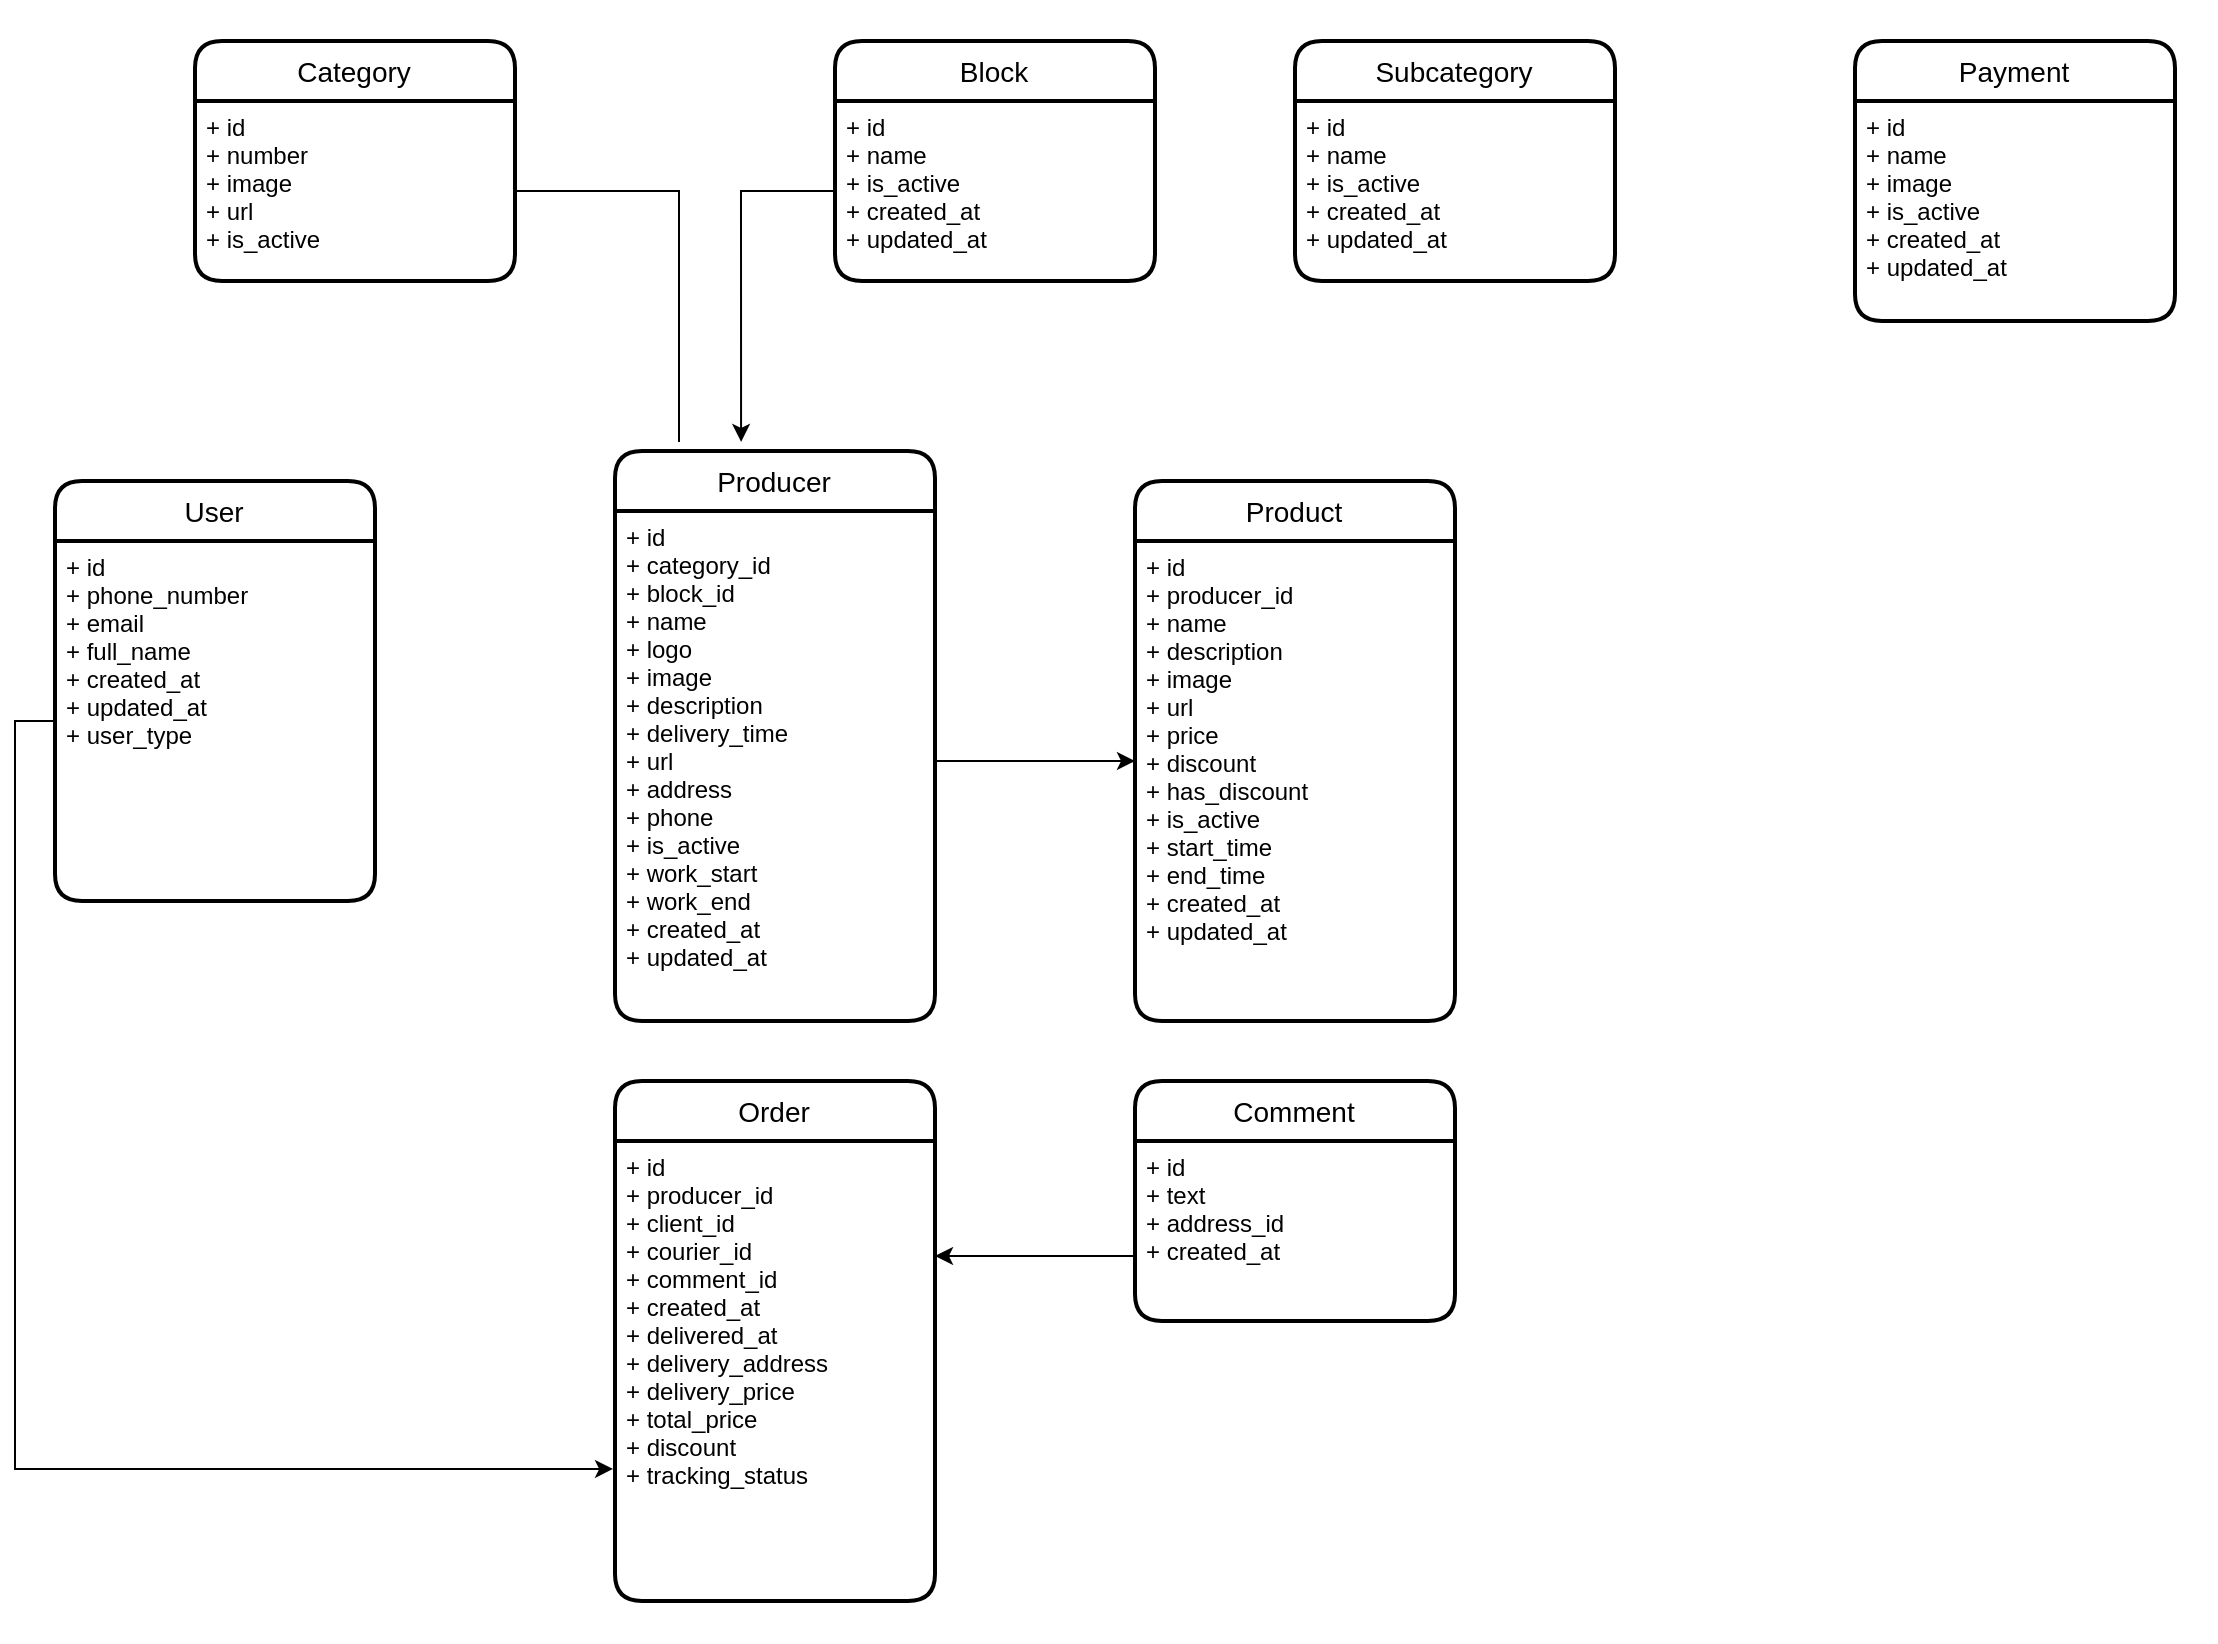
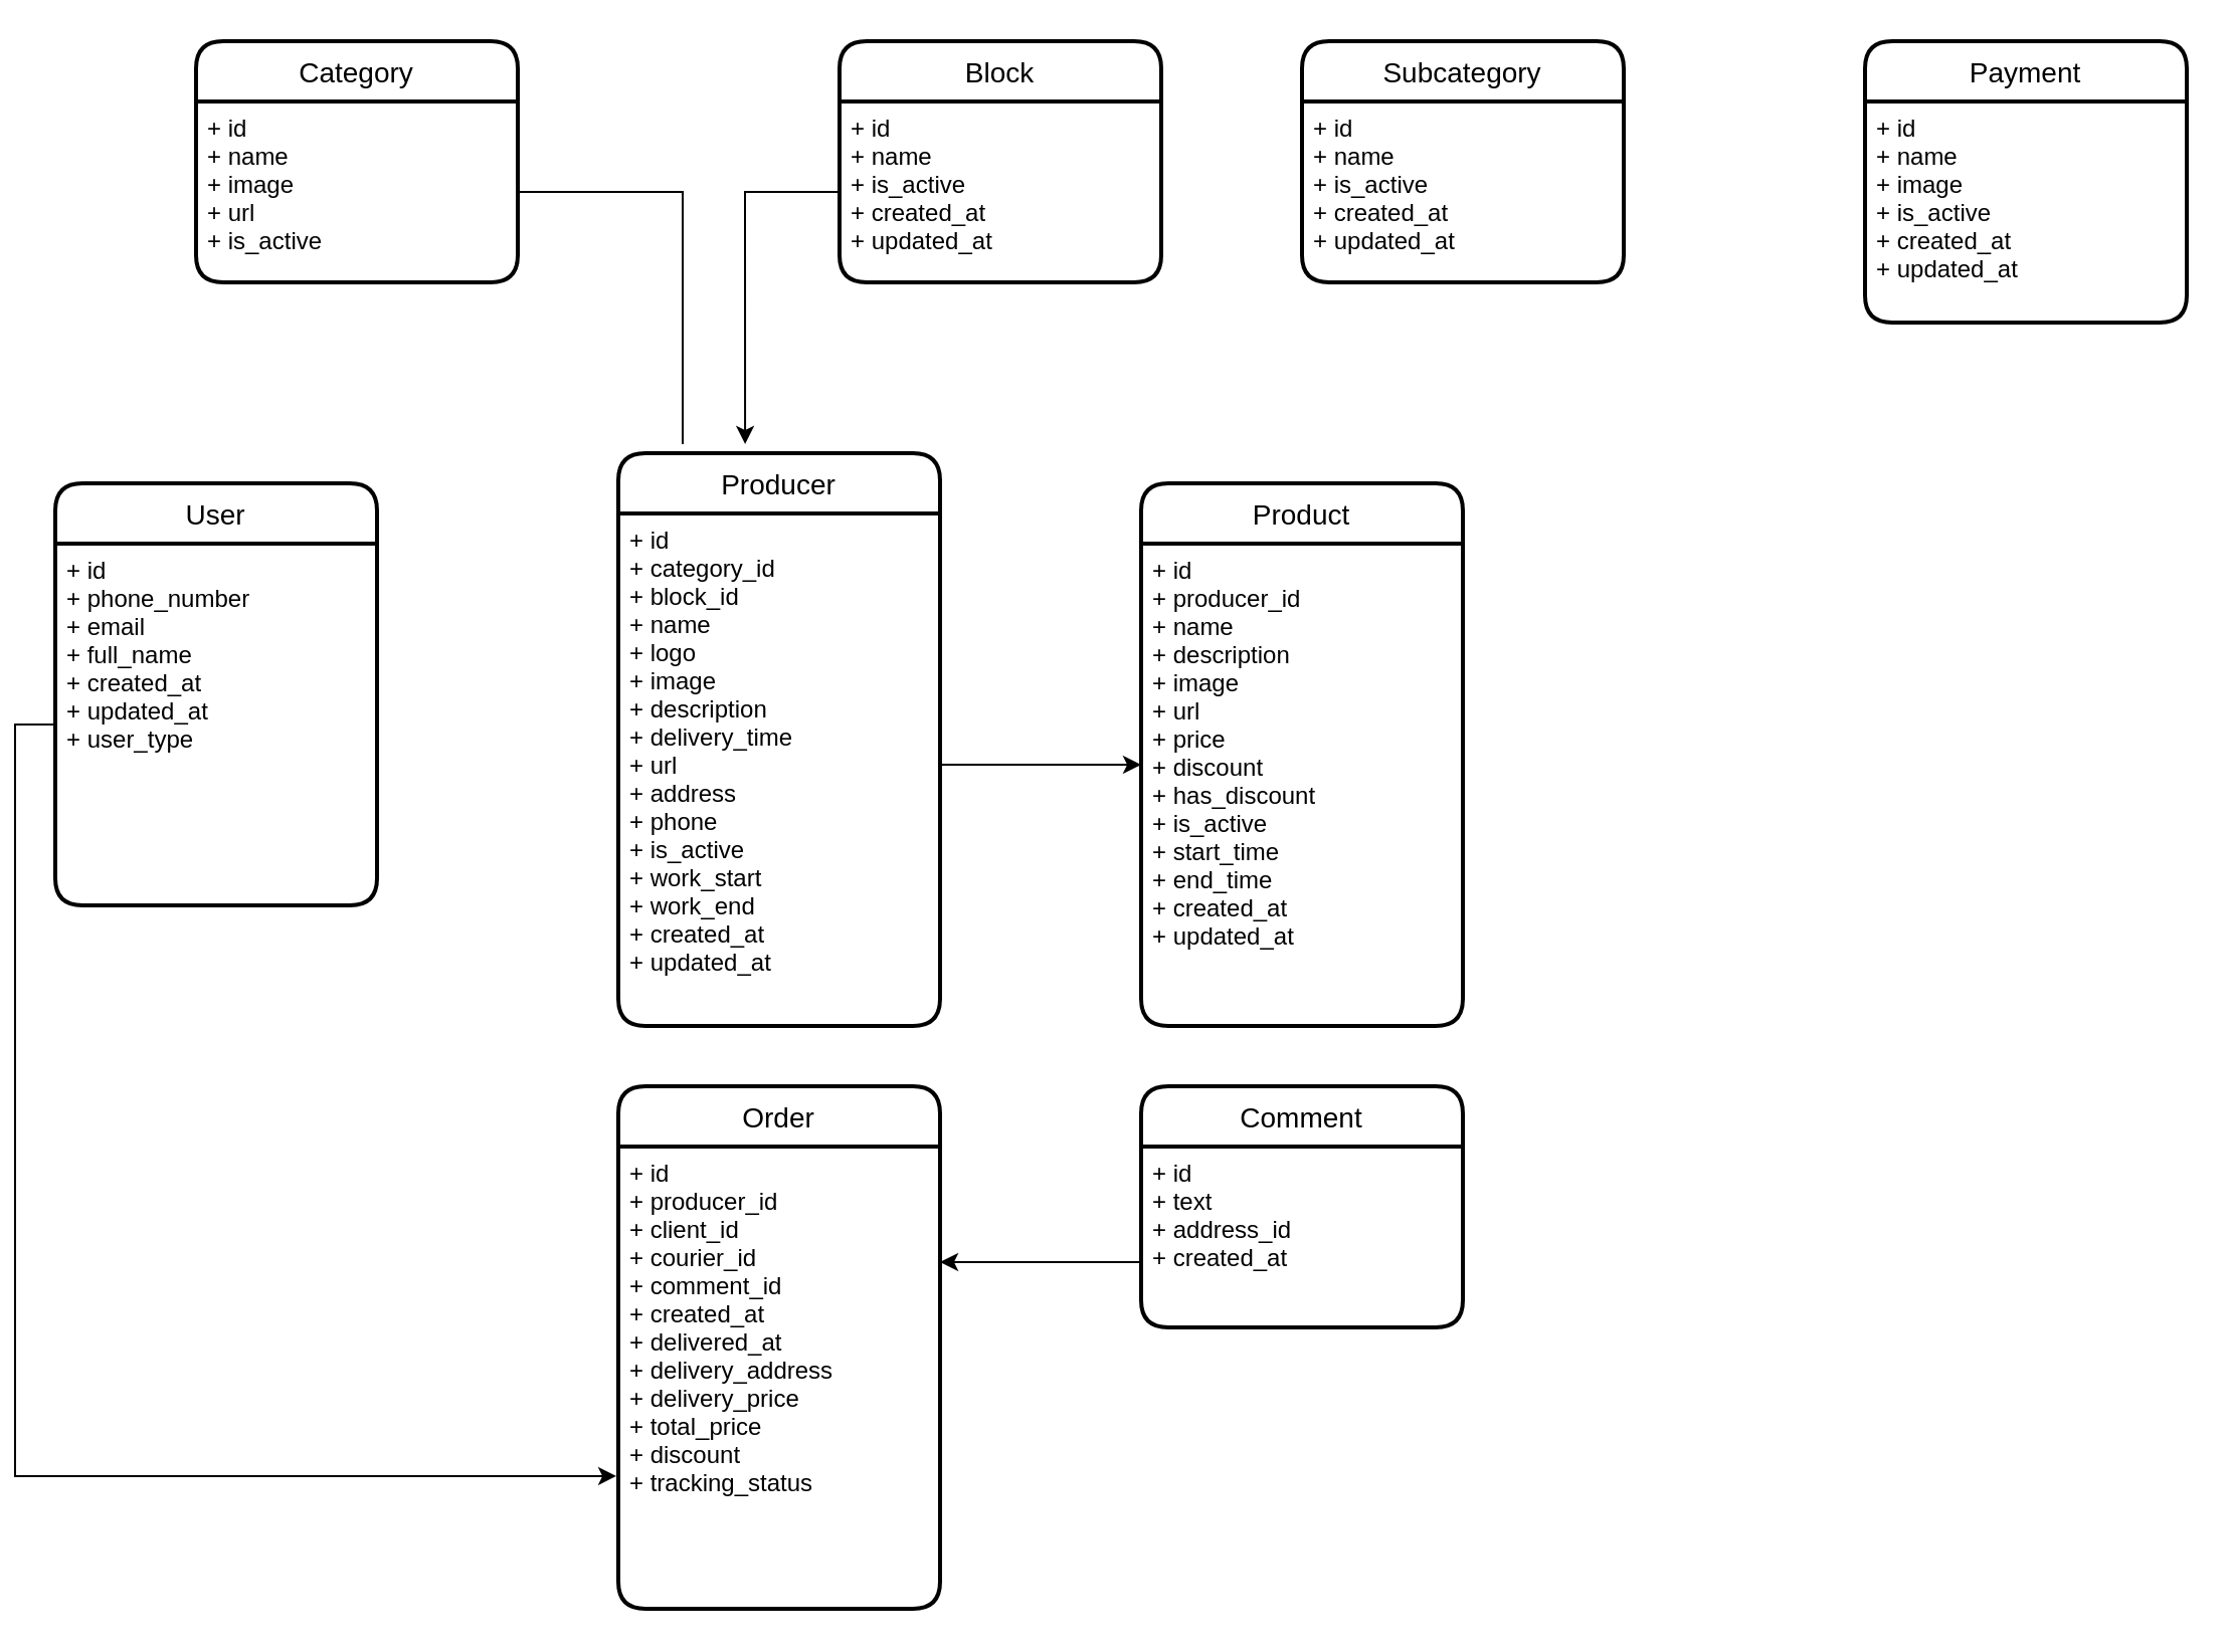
- <mxCell id="9" value="+ id&#10;+ number&#10;+ image&#10;+ url&#10;+ is_active" style="align=left;strokeColor=none;fillColor=none;spacingLeft=4;fontSize=12;verticalAlign=top;resizable=0;rotatable=0;part=1;" parent="8" vertex="1"><mxGeometry y="30" width="160" height="90" as="geometry" /></mxCell>
+ <mxCell id="9" value="+ id&#10;+ name&#10;+ image&#10;+ url&#10;+ is_active" style="align=left;strokeColor=none;fillColor=none;spacingLeft=4;fontSize=12;verticalAlign=top;resizable=0;rotatable=0;part=1;" parent="8" vertex="1"><mxGeometry y="30" width="160" height="90" as="geometry" /></mxCell>
